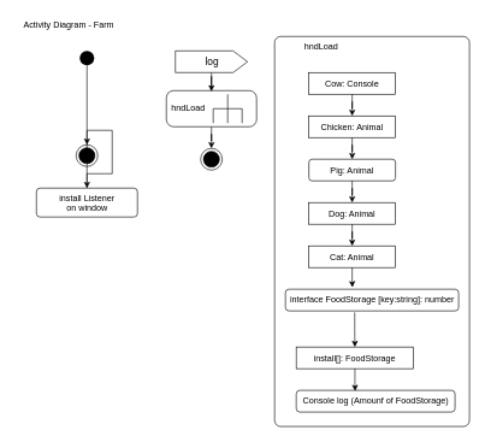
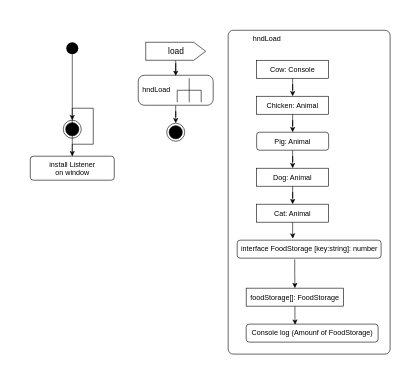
- <mxCell id="2" value="&lt;div&gt;Activity Diagram - Farm&lt;/div&gt;" style="text;html=1;strokeColor=none;fillColor=none;align=center;verticalAlign=middle;whiteSpace=wrap;rounded=0;fontSize=12;" parent="1" vertex="1"><mxGeometry x="20" y="20" width="150" height="30" as="geometry" /></mxCell>
- <mxCell id="9" value="log" style="html=1;shape=mxgraph.infographic.ribbonSimple;notch1=0;notch2=20;align=center;verticalAlign=middle;fontSize=14;fontStyle=0;fillColor=#FFFFFF;" parent="1" vertex="1"><mxGeometry x="242.5" y="70" width="100" height="30" as="geometry" /></mxCell>
+ <mxCell id="9" value="load" style="html=1;shape=mxgraph.infographic.ribbonSimple;notch1=0;notch2=20;align=center;verticalAlign=middle;fontSize=14;fontStyle=0;fillColor=#FFFFFF;" parent="1" vertex="1"><mxGeometry x="242.5" y="70" width="100" height="30" as="geometry" /></mxCell>
- <mxCell id="26" value="install[]: FoodStorage" style="fontStyle=0;fontSize=12;" parent="13" vertex="1"><mxGeometry x="30" y="430" width="162.5" height="30" as="geometry" /></mxCell>
+ <mxCell id="26" value="foodStorage[]: FoodStorage" style="fontStyle=0;fontSize=12;" parent="13" vertex="1"><mxGeometry x="30" y="430" width="162.5" height="30" as="geometry" /></mxCell>
